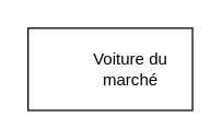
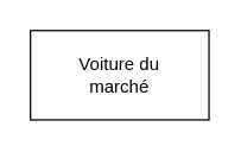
- <mxCell id="3" value="Voiture du marché" style="text;html=1;strokeColor=none;fillColor=none;align=center;verticalAlign=middle;whiteSpace=wrap;rounded=0;" vertex="1" parent="1"><mxGeometry x="65" y="35" width="60" height="30" as="geometry" /></mxCell>
+ <mxCell id="3" value="Voiture du marché" style="text;html=1;strokeColor=none;fillColor=none;align=center;verticalAlign=middle;whiteSpace=wrap;rounded=0;" vertex="1" parent="1"><mxGeometry x="50" y="35" width="60" height="30" as="geometry" /></mxCell>
